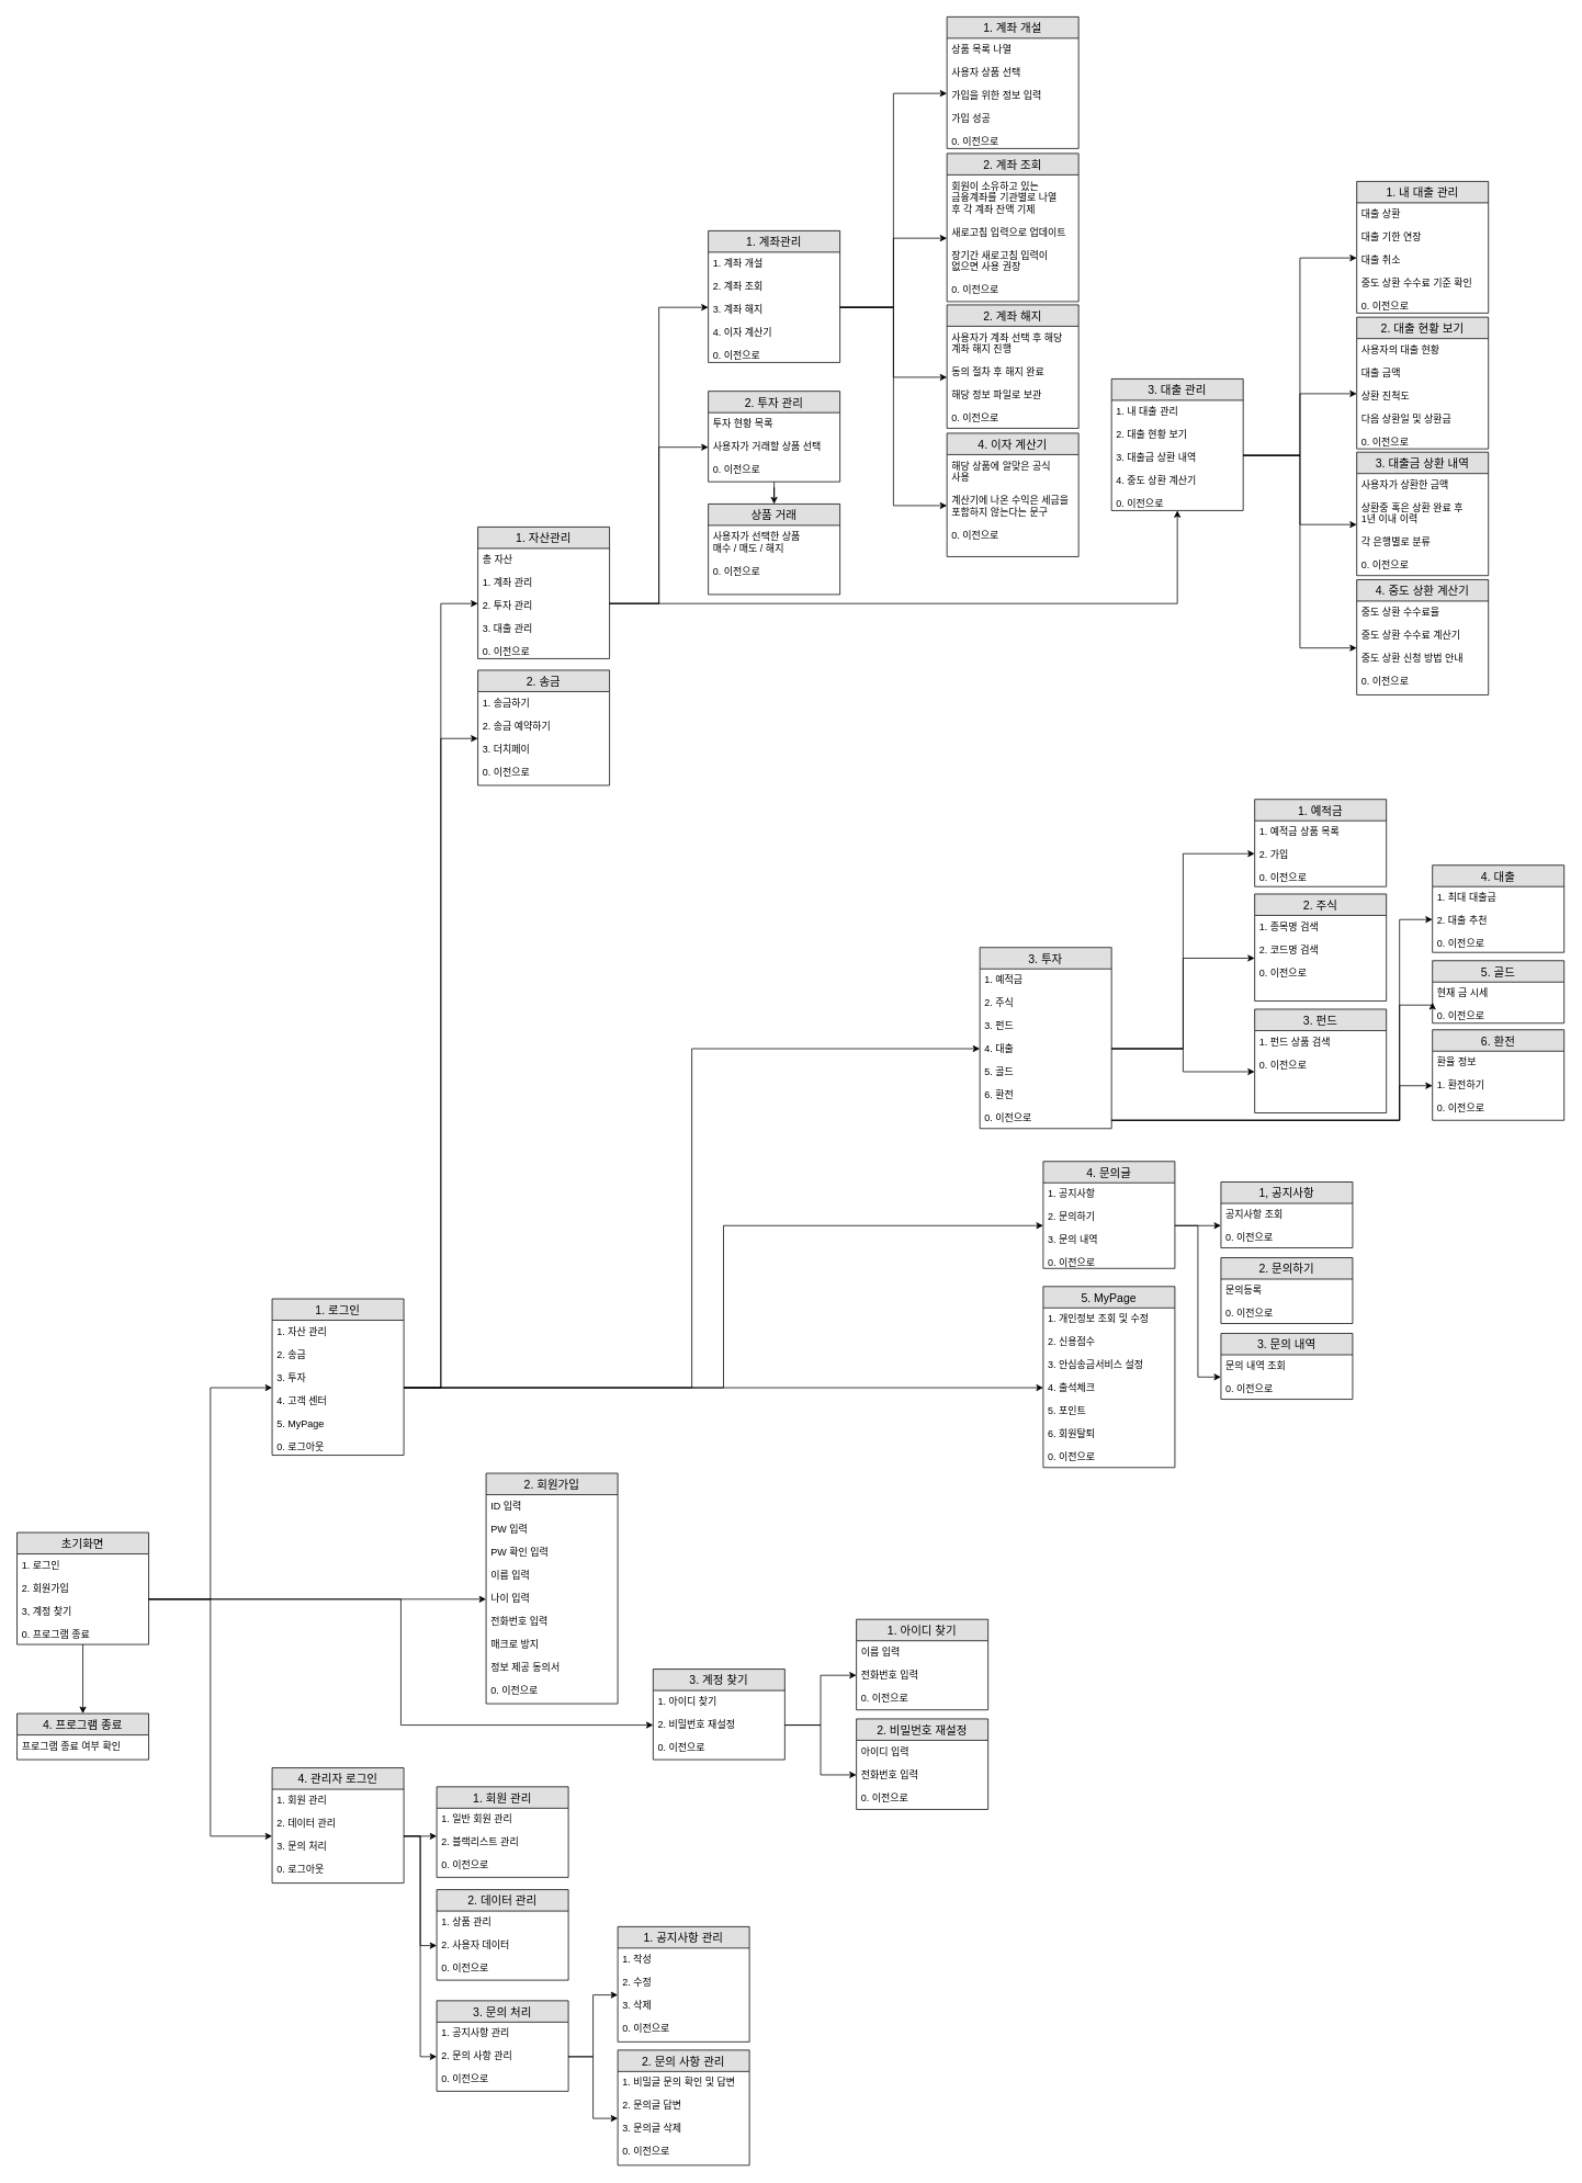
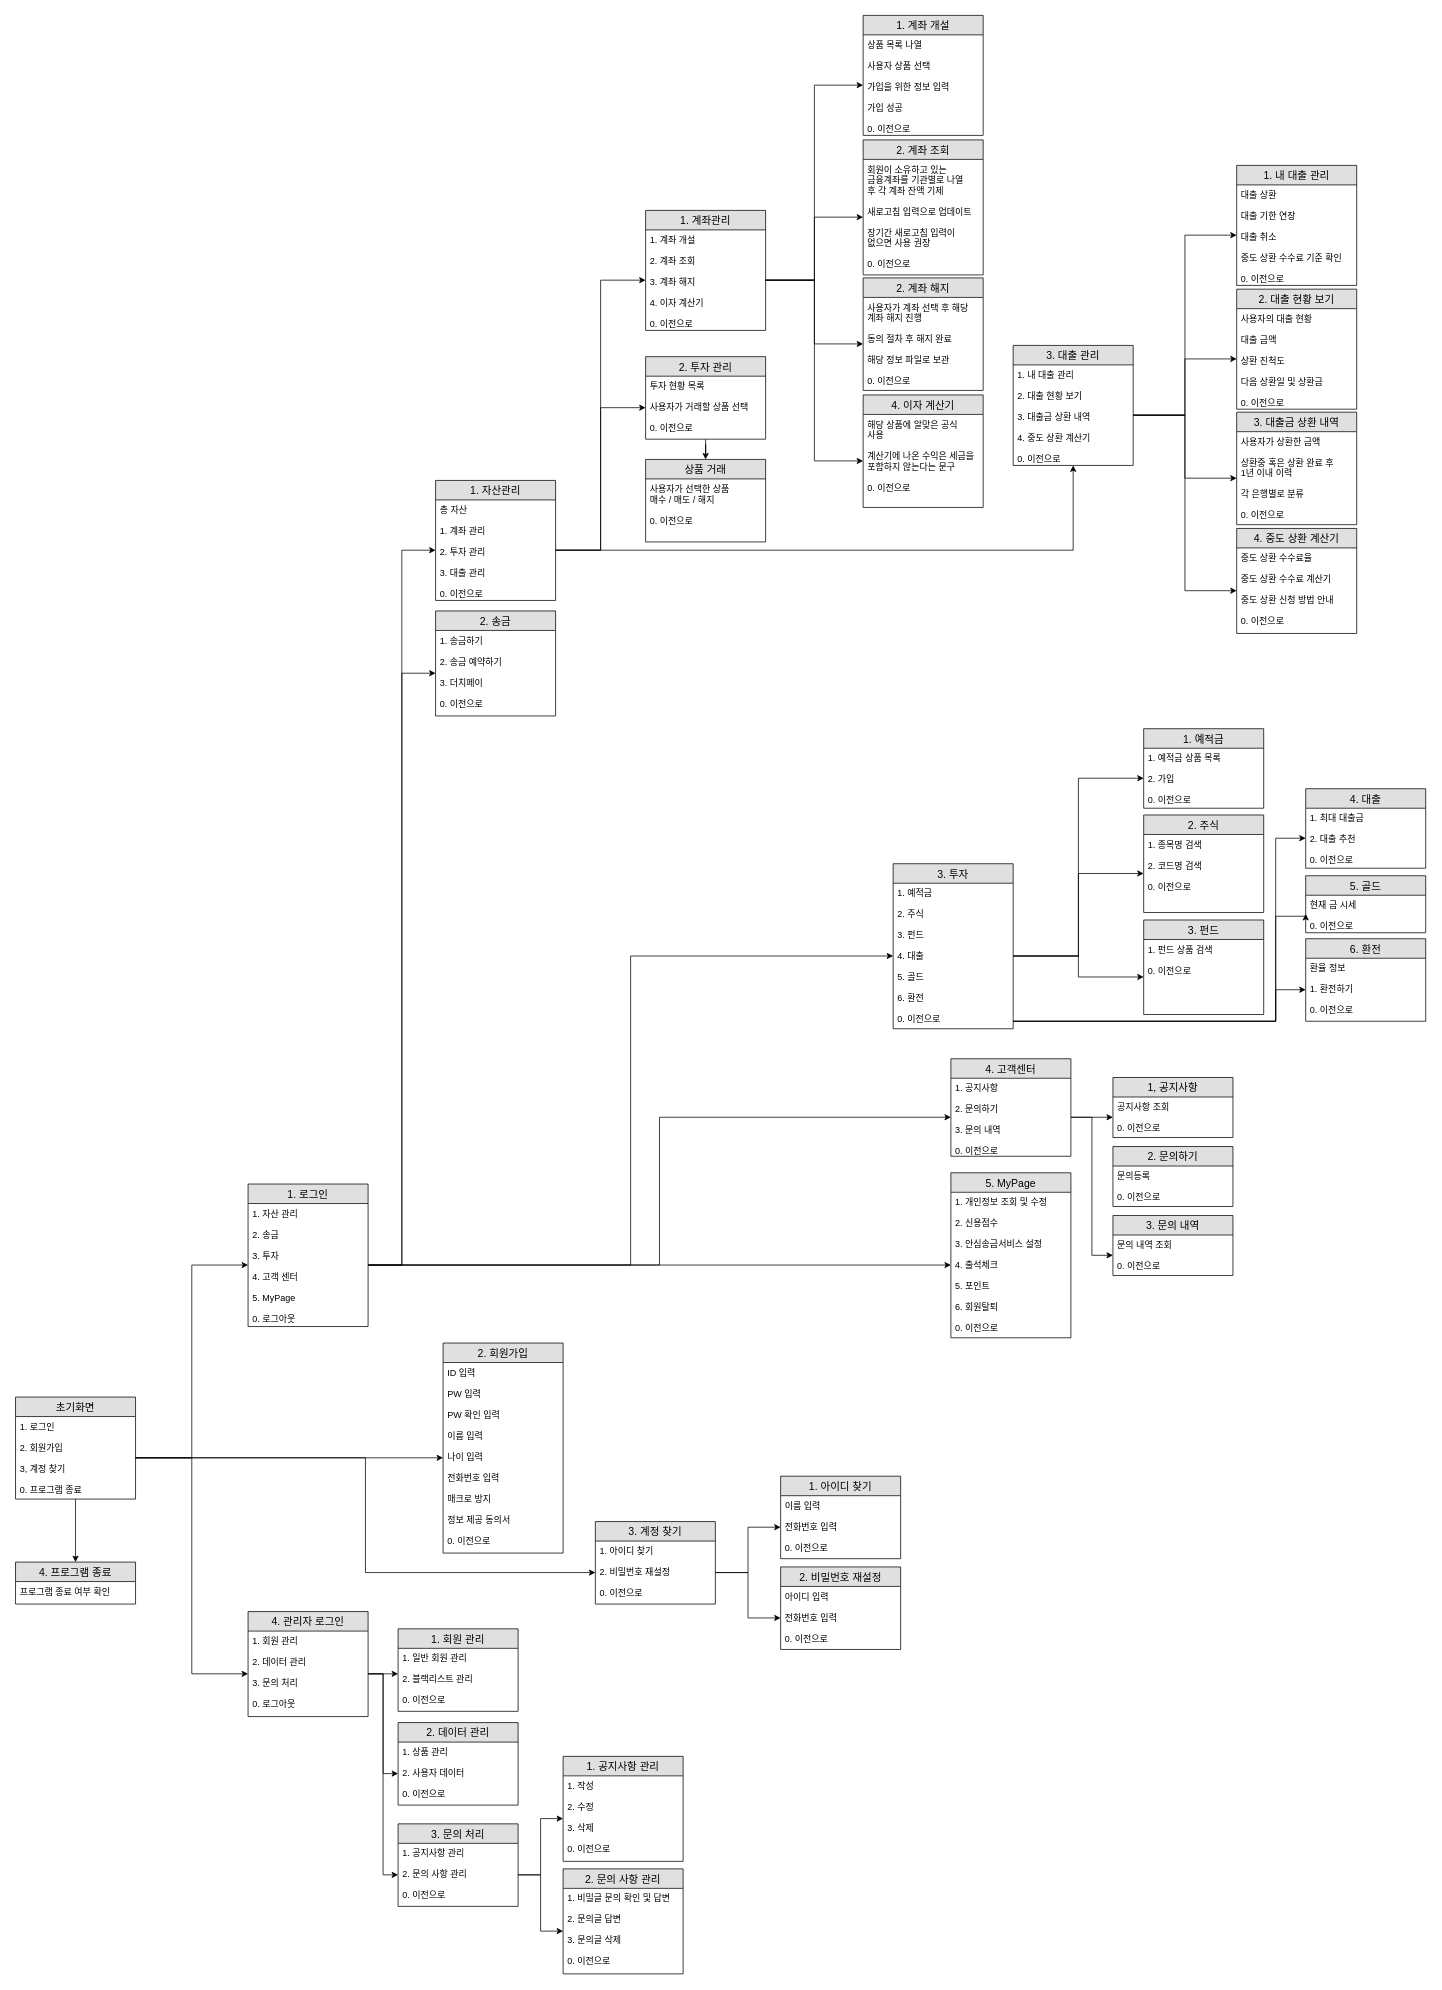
- <mxCell id="20" value="4. 문의글" style="swimlane;fontStyle=0;childLayout=stackLayout;horizontal=1;startSize=26;fillColor=#e0e0e0;horizontalStack=0;resizeParent=1;resizeParentMax=0;resizeLast=0;collapsible=1;marginBottom=0;swimlaneFillColor=#ffffff;align=center;fontSize=14;" parent="1" vertex="1"><mxGeometry x="1267" y="1411" width="160" height="130" as="geometry" /></mxCell>
+ <mxCell id="20" value="4. 고객센터" style="swimlane;fontStyle=0;childLayout=stackLayout;horizontal=1;startSize=26;fillColor=#e0e0e0;horizontalStack=0;resizeParent=1;resizeParentMax=0;resizeLast=0;collapsible=1;marginBottom=0;swimlaneFillColor=#ffffff;align=center;fontSize=14;" parent="1" vertex="1"><mxGeometry x="1267" y="1411" width="160" height="130" as="geometry" /></mxCell>
